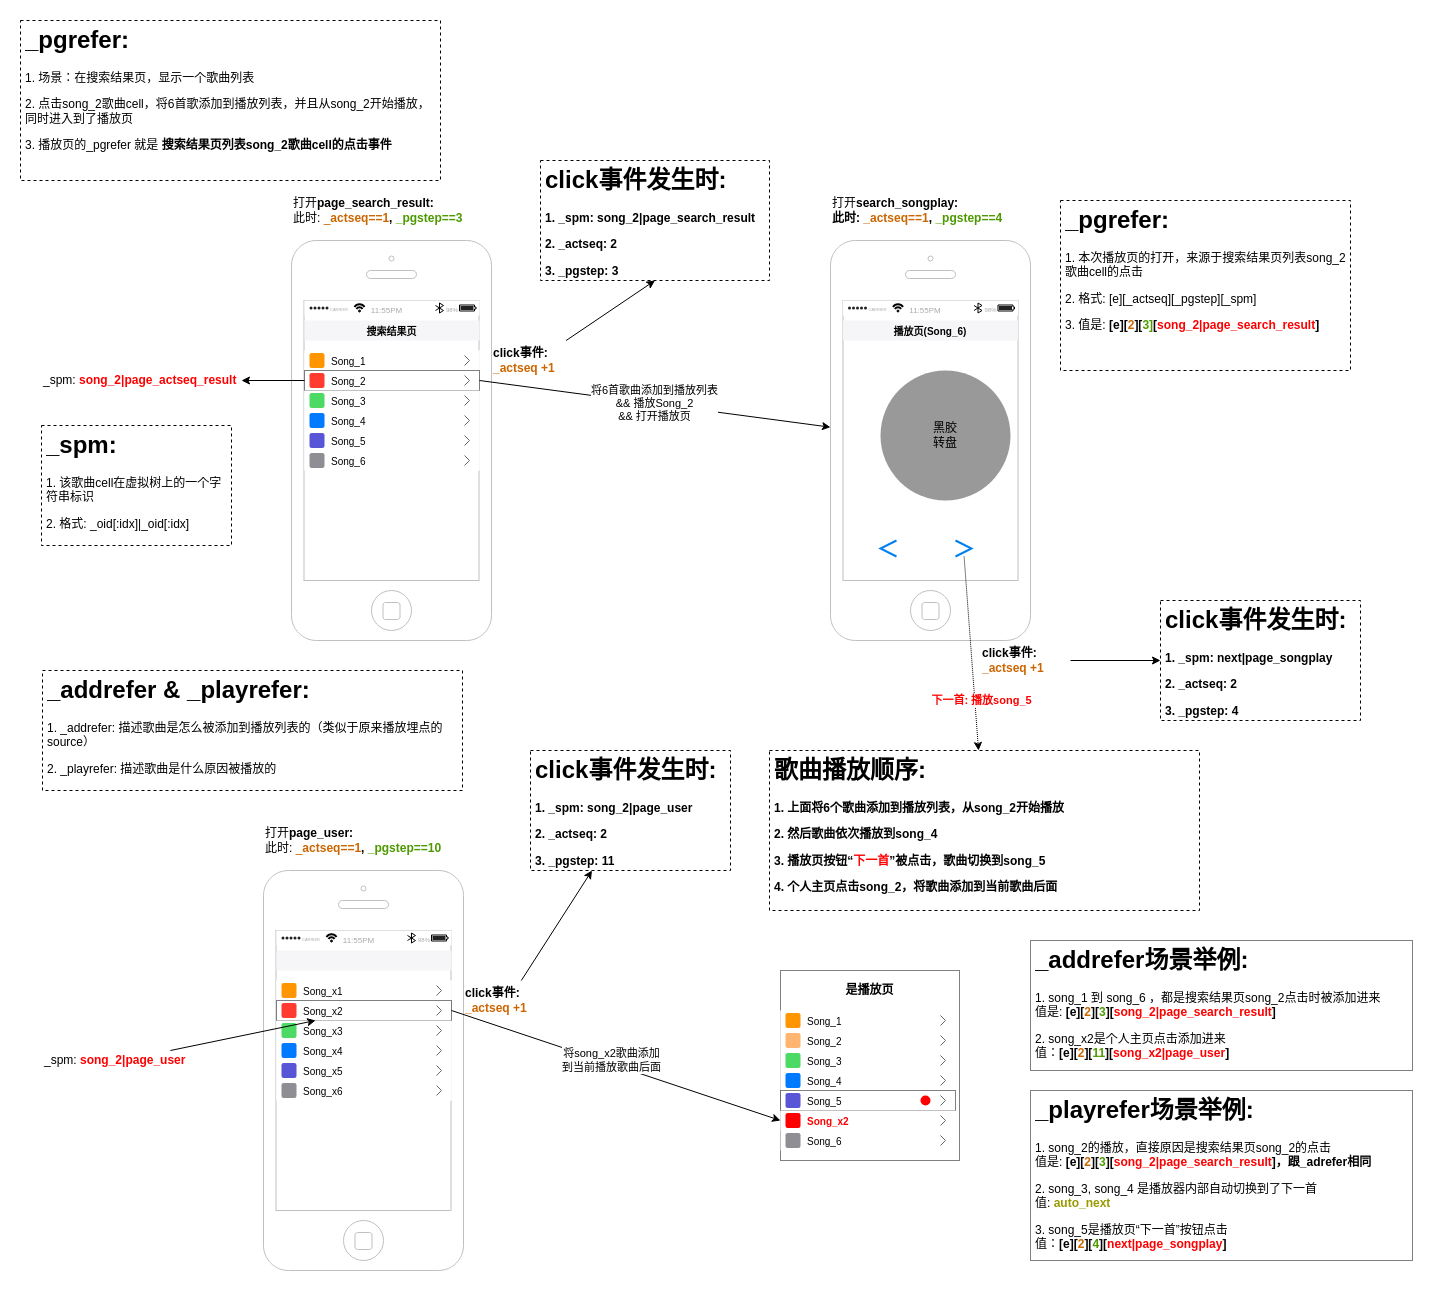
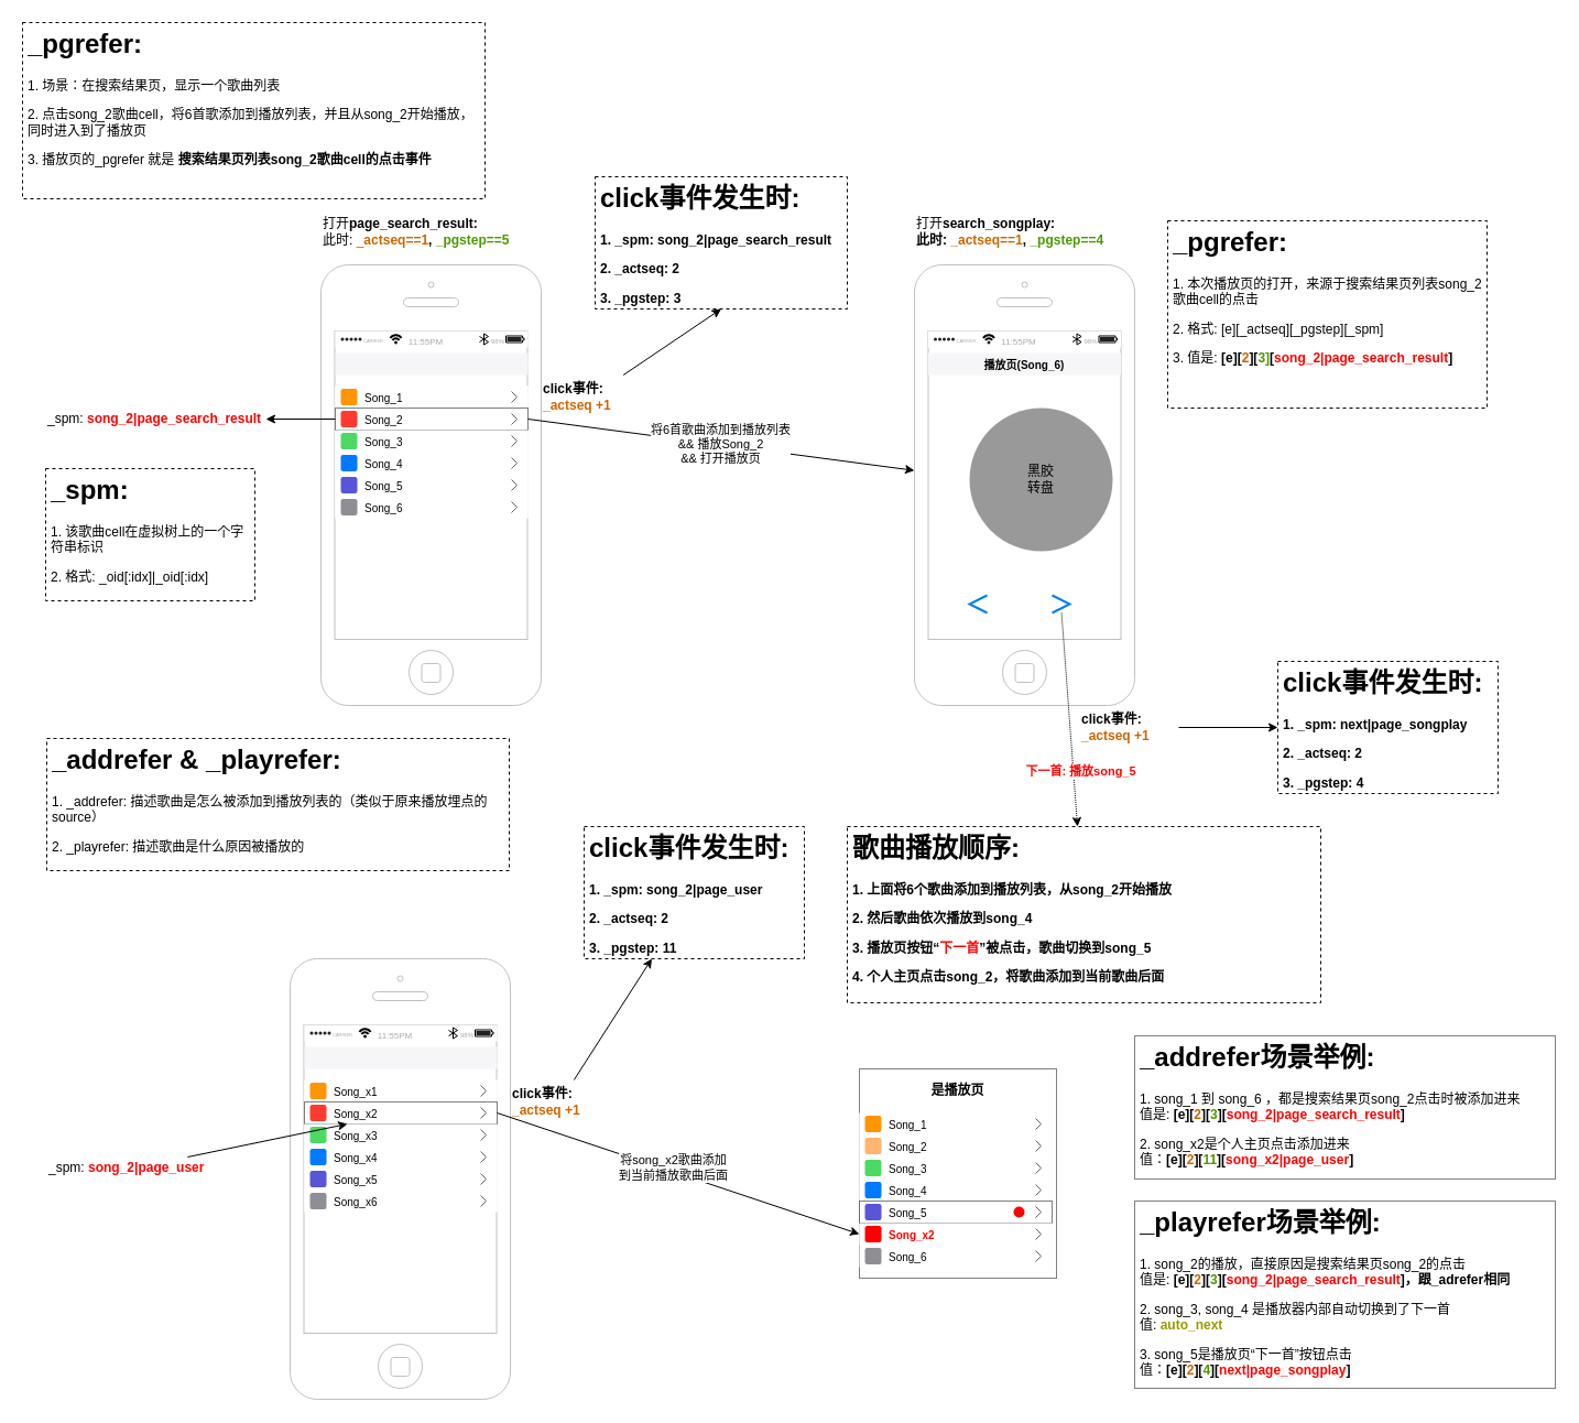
- <mxCell id="38" value="打开&lt;b&gt;page_search_result:&lt;/b&gt;&lt;br&gt;此时: &lt;font color=&quot;#cc6600&quot;&gt;_&lt;/font&gt;&lt;b&gt;&lt;font color=&quot;#cc6600&quot;&gt;actseq==1&lt;/font&gt;, &lt;font color=&quot;#4d9900&quot;&gt;_pgstep==3&lt;/font&gt;&lt;br&gt;&lt;/b&gt;" style="text;html=1;strokeColor=none;fillColor=none;align=left;verticalAlign=middle;whiteSpace=wrap;rounded=0;shadow=0;" parent="1" vertex="1"><mxGeometry x="291" y="190" width="210" height="40" as="geometry" /></mxCell>
+ <mxCell id="38" value="打开&lt;b&gt;page_search_result:&lt;/b&gt;&lt;br&gt;此时: &lt;font color=&quot;#cc6600&quot;&gt;_&lt;/font&gt;&lt;b&gt;&lt;font color=&quot;#cc6600&quot;&gt;actseq==1&lt;/font&gt;, &lt;font color=&quot;#4d9900&quot;&gt;_pgstep==5&lt;/font&gt;&lt;br&gt;&lt;/b&gt;" style="text;html=1;strokeColor=none;fillColor=none;align=left;verticalAlign=middle;whiteSpace=wrap;rounded=0;shadow=0;" parent="1" vertex="1"><mxGeometry x="291" y="190" width="210" height="40" as="geometry" /></mxCell>
- <mxCell id="9" value="搜索结果页" style="text;fontSize=10;verticalAlign=middle;align=center;spacingTop=2;fontStyle=1" parent="8" vertex="1"><mxGeometry x="58.689" width="57.622" height="20" as="geometry" /></mxCell>
- <mxCell id="39" value="_spm: &lt;b&gt;&lt;font color=&quot;#ff0000&quot;&gt;song_2|page_actseq_result&lt;/font&gt;&lt;/b&gt;" style="text;html=1;strokeColor=none;fillColor=none;align=left;verticalAlign=middle;whiteSpace=wrap;rounded=0;shadow=0;" parent="1" vertex="1"><mxGeometry x="41" y="370" width="200" height="20" as="geometry" /></mxCell>
+ <mxCell id="39" value="_spm: &lt;b&gt;&lt;font color=&quot;#ff0000&quot;&gt;song_2|page_search_result&lt;/font&gt;&lt;/b&gt;" style="text;html=1;strokeColor=none;fillColor=none;align=left;verticalAlign=middle;whiteSpace=wrap;rounded=0;shadow=0;" parent="1" vertex="1"><mxGeometry x="41" y="370" width="200" height="20" as="geometry" /></mxCell>
- <mxCell id="106" value="打开&lt;b&gt;page_user:&lt;/b&gt;&lt;br&gt;此时: &lt;font color=&quot;#cc6600&quot;&gt;_&lt;/font&gt;&lt;b&gt;&lt;font color=&quot;#cc6600&quot;&gt;actseq==1&lt;/font&gt;, &lt;font color=&quot;#4d9900&quot;&gt;_pgstep==10&lt;/font&gt;&lt;br&gt;&lt;/b&gt;" style="text;html=1;strokeColor=none;fillColor=none;align=left;verticalAlign=middle;whiteSpace=wrap;rounded=0;shadow=0;" parent="1" vertex="1"><mxGeometry x="263" y="820" width="210" height="40" as="geometry" /></mxCell>
